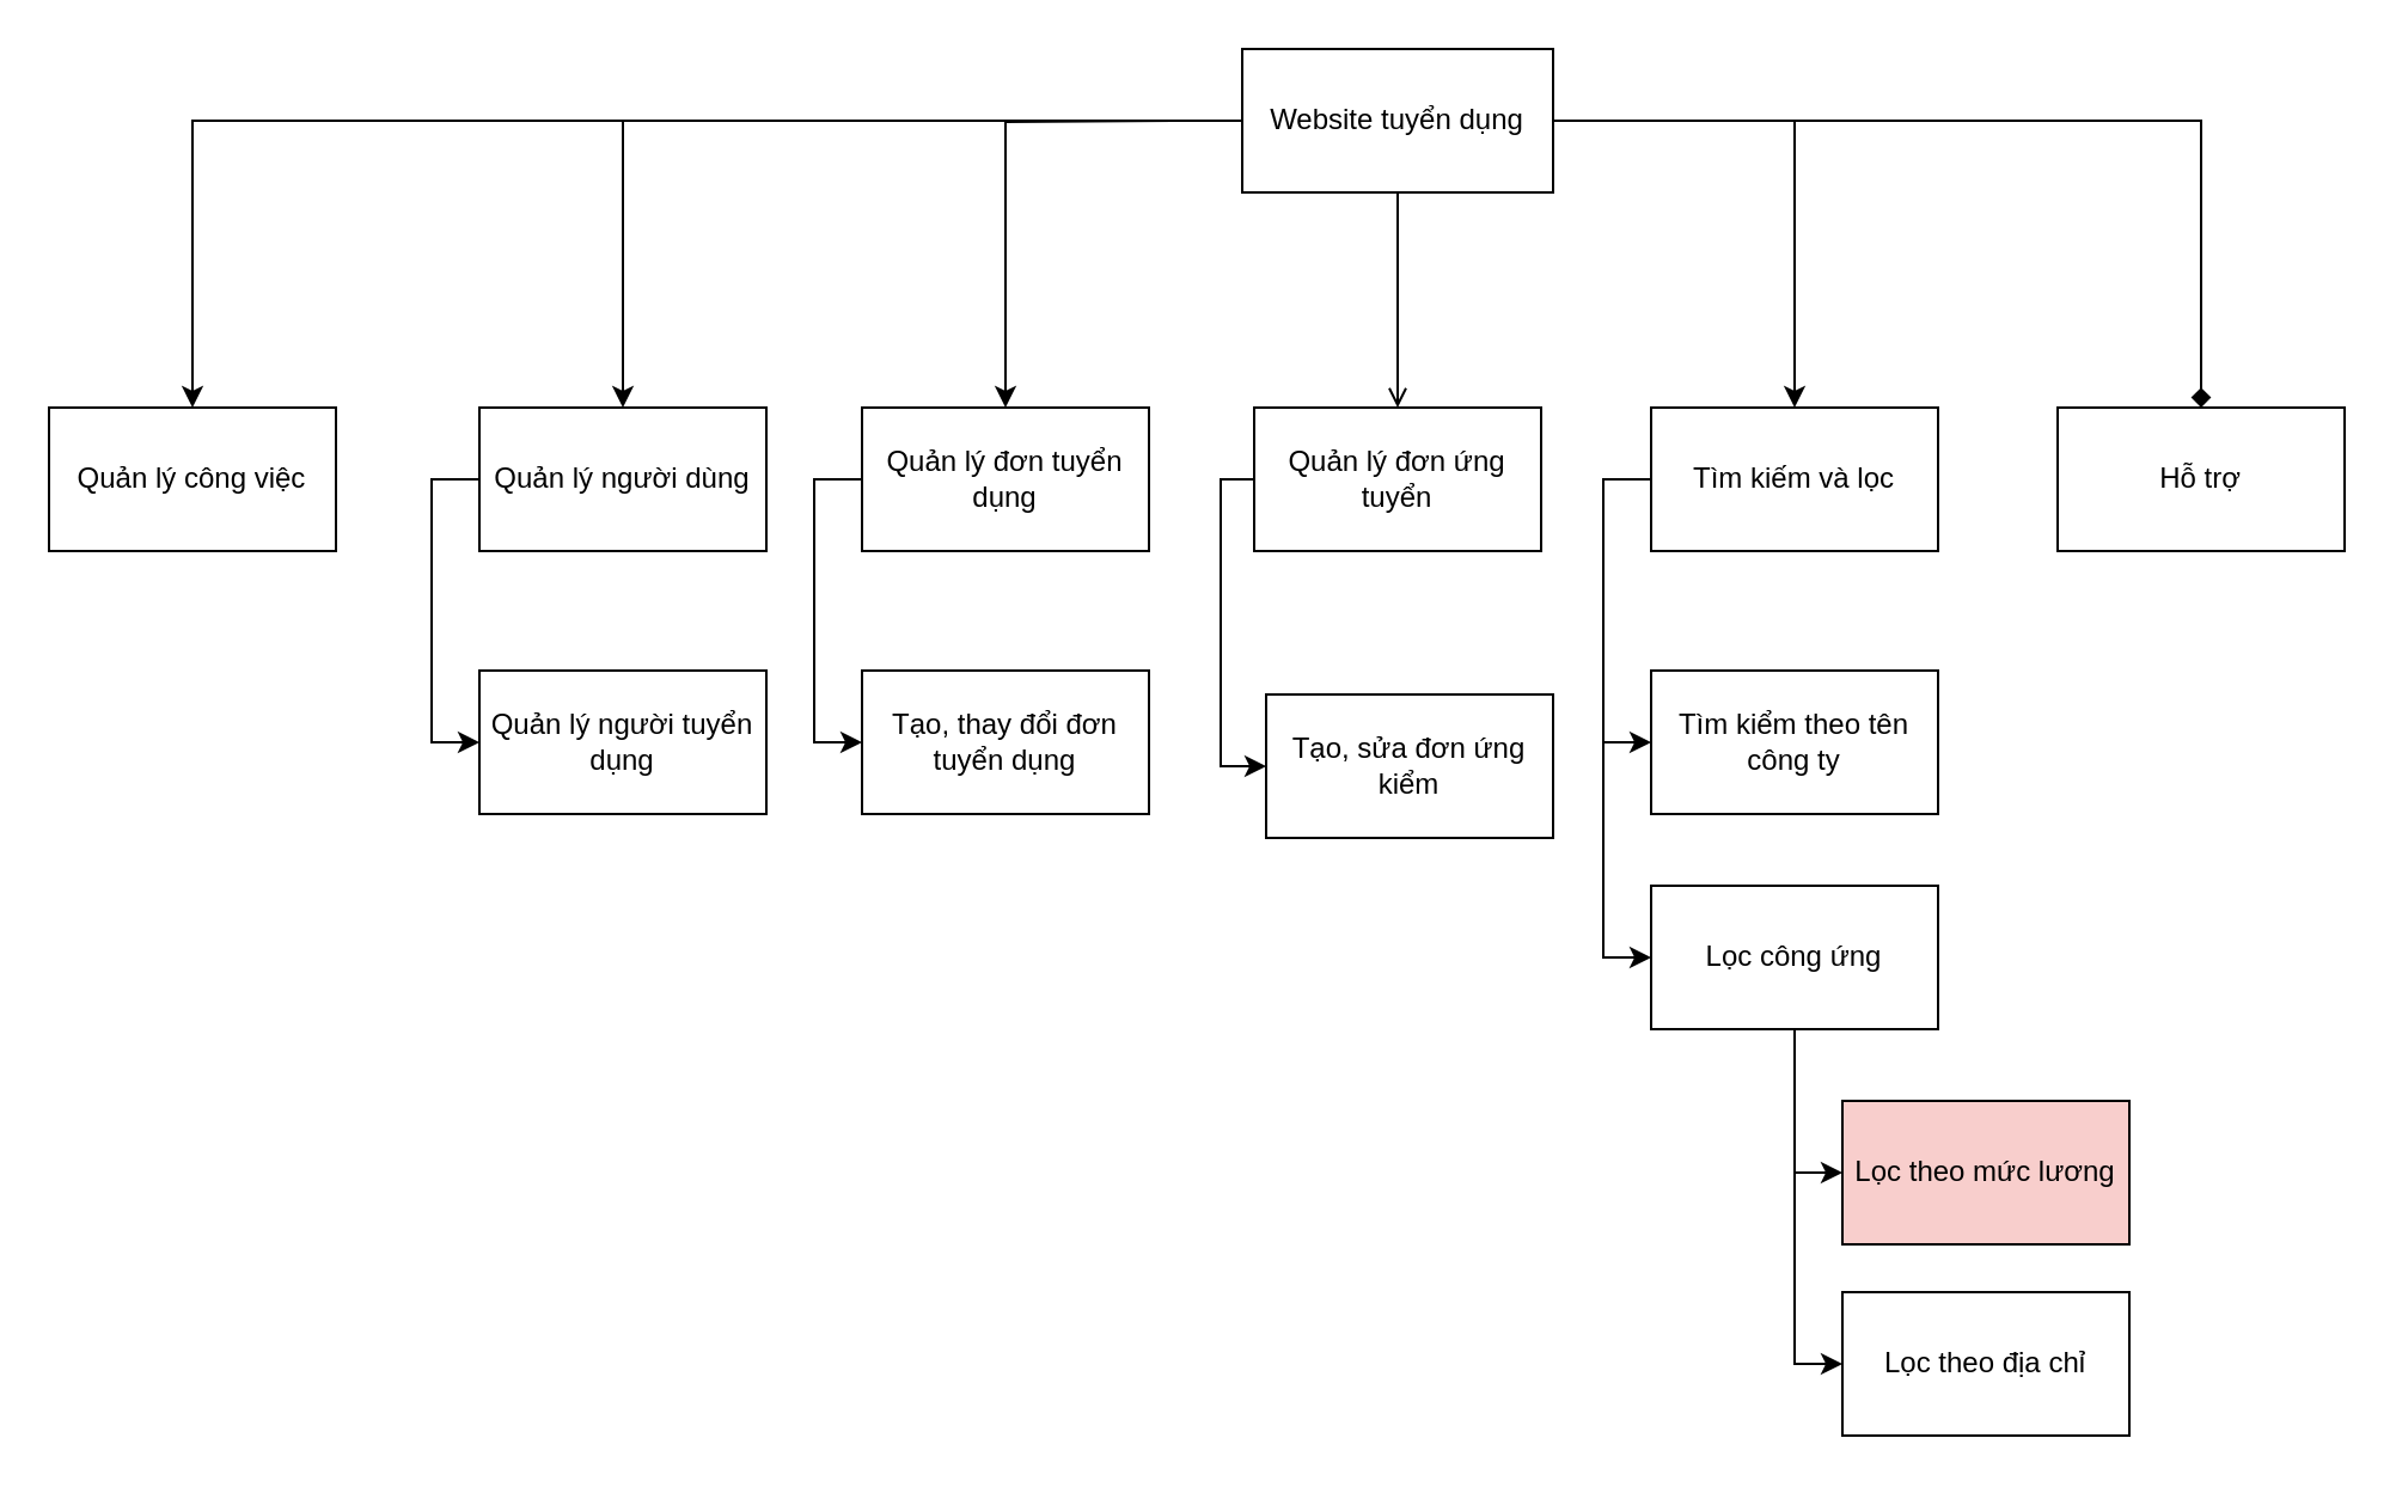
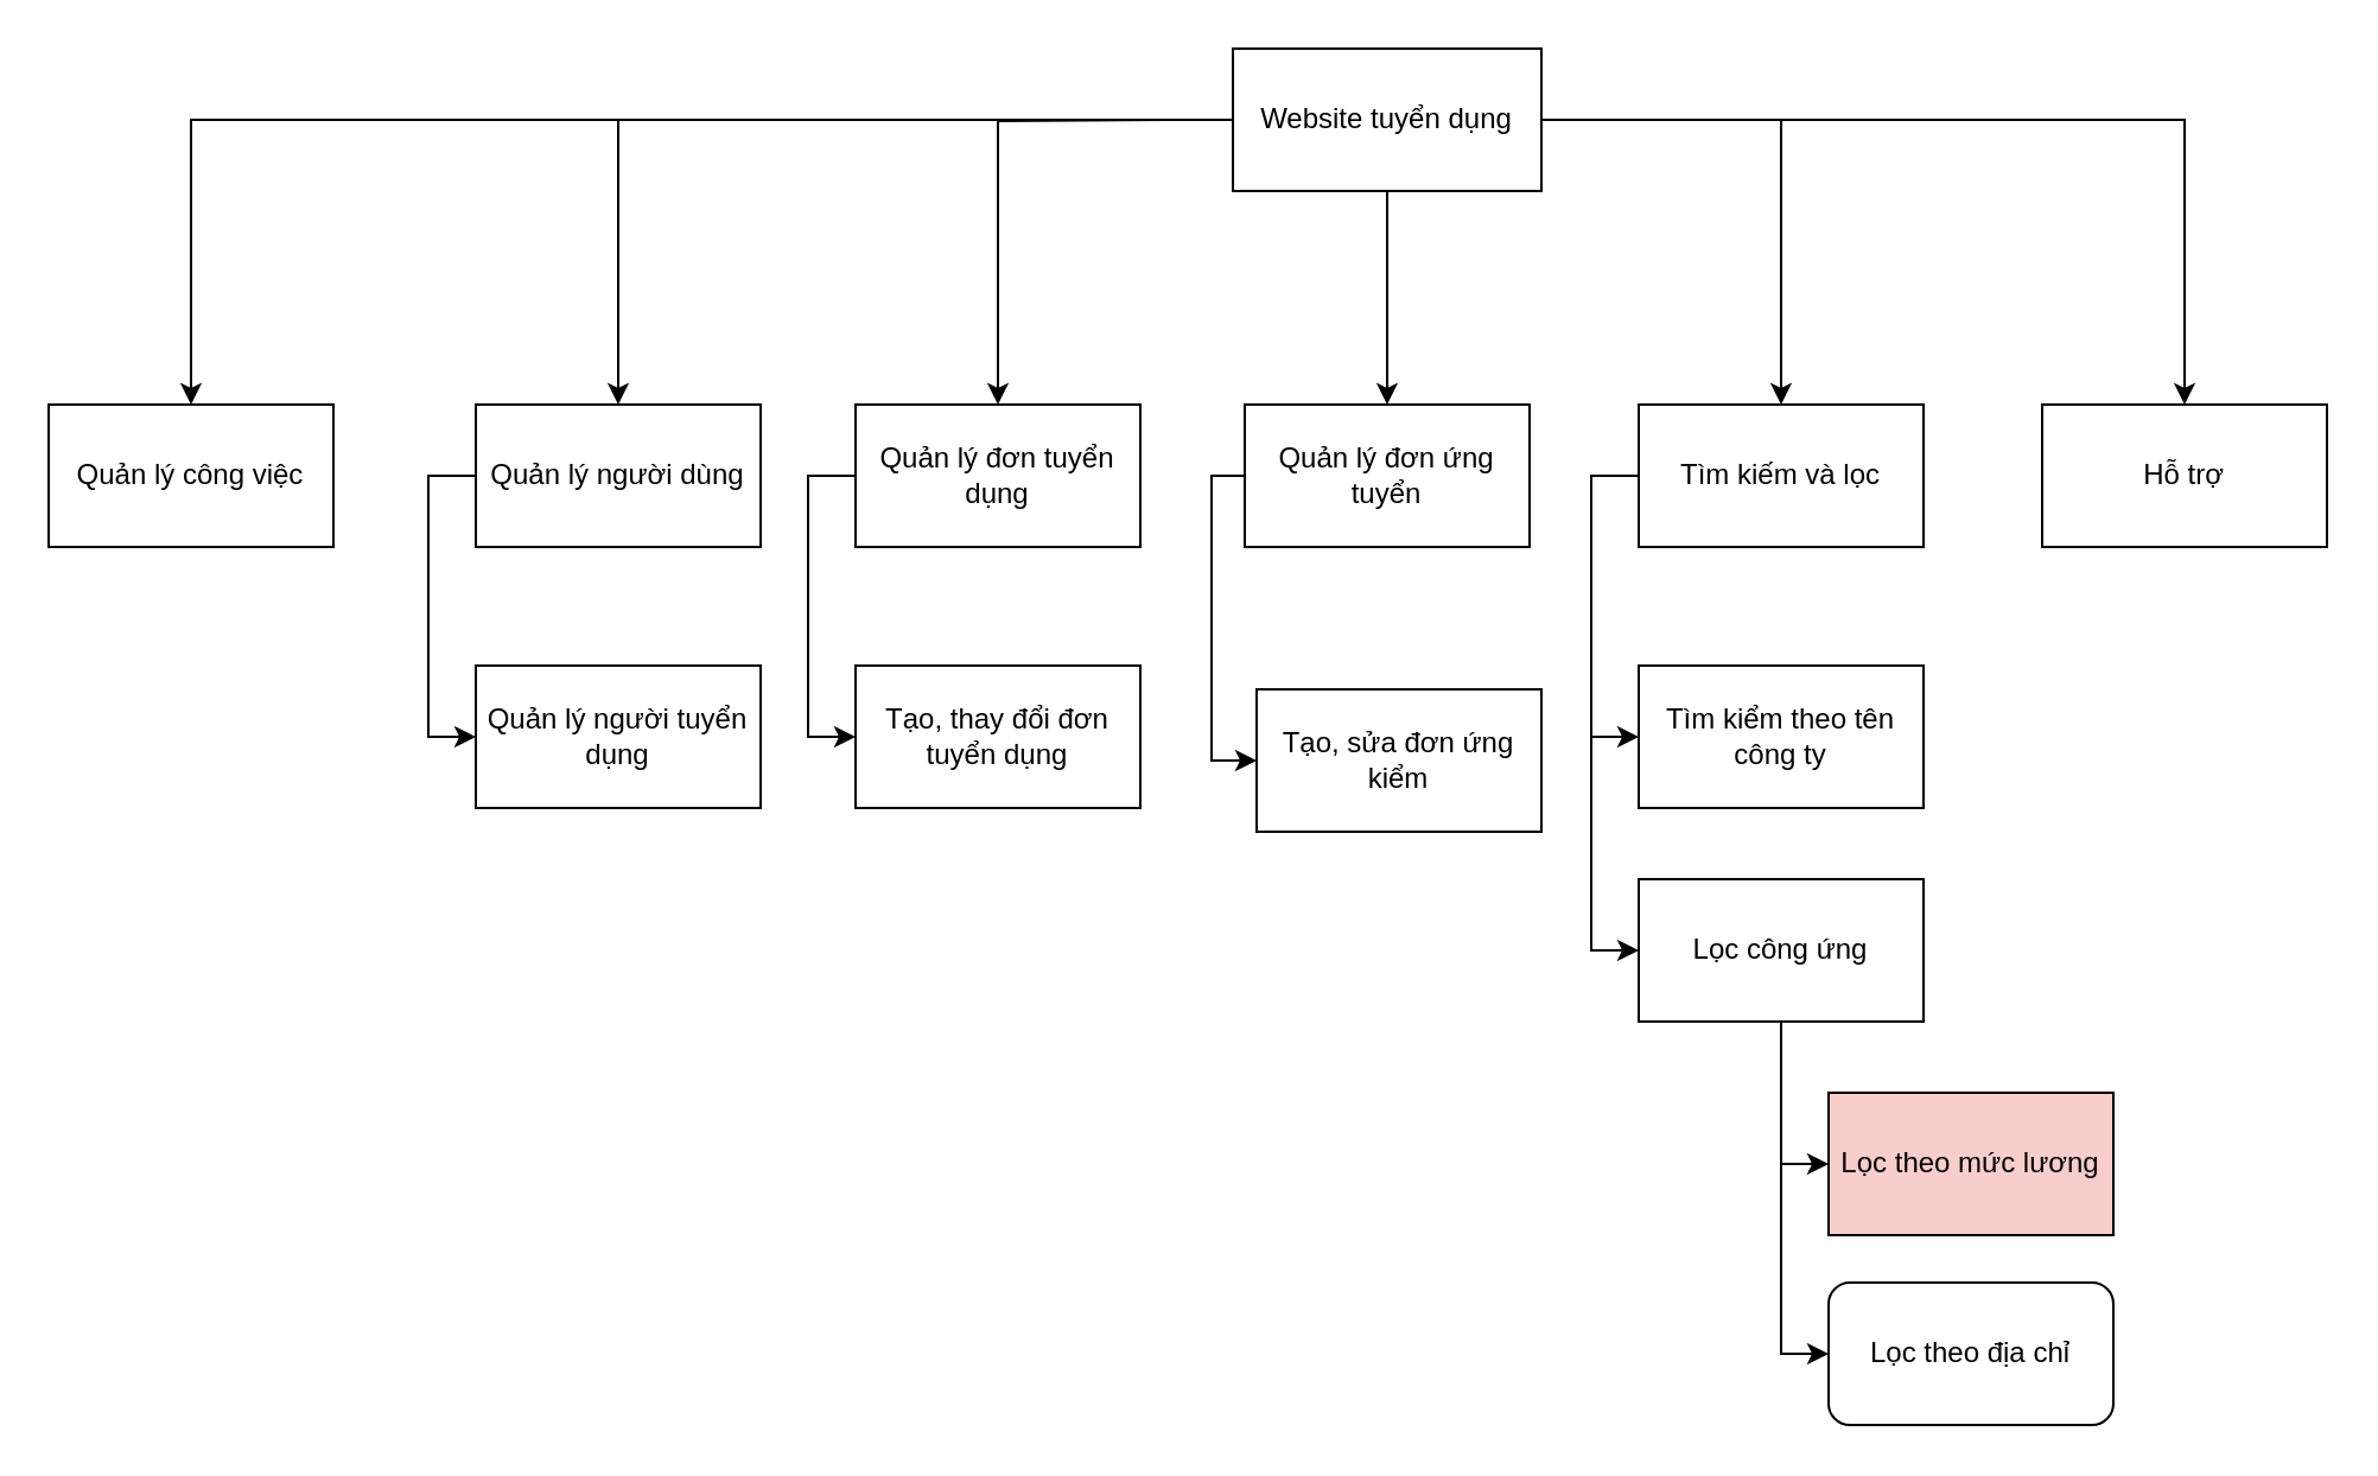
- <mxCell id="5" style="edgeStyle=orthogonalEdgeStyle;rounded=0;orthogonalLoop=1;jettySize=auto;html=1;entryX=0.5;entryY=0;entryDx=0;entryDy=0;endArrow=diamond;" parent="1" source="8" target="16" edge="1"><mxGeometry relative="1" as="geometry"><mxPoint x="870" y="50" as="targetPoint" /></mxGeometry></mxCell>
+ <mxCell id="5" style="edgeStyle=orthogonalEdgeStyle;rounded=0;orthogonalLoop=1;jettySize=auto;html=1;entryX=0.5;entryY=0;entryDx=0;entryDy=0;" parent="1" source="8" target="16" edge="1"><mxGeometry relative="1" as="geometry"><mxPoint x="870" y="50" as="targetPoint" /></mxGeometry></mxCell>
- <mxCell id="7" style="rounded=0;orthogonalLoop=1;jettySize=auto;html=1;entryX=0.5;entryY=0;entryDx=0;entryDy=0;endArrow=open;" parent="1" source="8" target="26" edge="1"><mxGeometry relative="1" as="geometry" /></mxCell>
+ <mxCell id="7" style="rounded=0;orthogonalLoop=1;jettySize=auto;html=1;entryX=0.5;entryY=0;entryDx=0;entryDy=0;" parent="1" source="8" target="26" edge="1"><mxGeometry relative="1" as="geometry" /></mxCell>
- <mxCell id="24" value="Lọc theo địa chỉ" style="rounded=0;whiteSpace=wrap;html=1;" parent="1" vertex="1"><mxGeometry x="770" y="540" width="120" height="60" as="geometry" /></mxCell>
+ <mxCell id="24" value="Lọc theo địa chỉ" style="whiteSpace=wrap;html=1;rounded=1;" parent="1" vertex="1"><mxGeometry x="770" y="540" width="120" height="60" as="geometry" /></mxCell>
